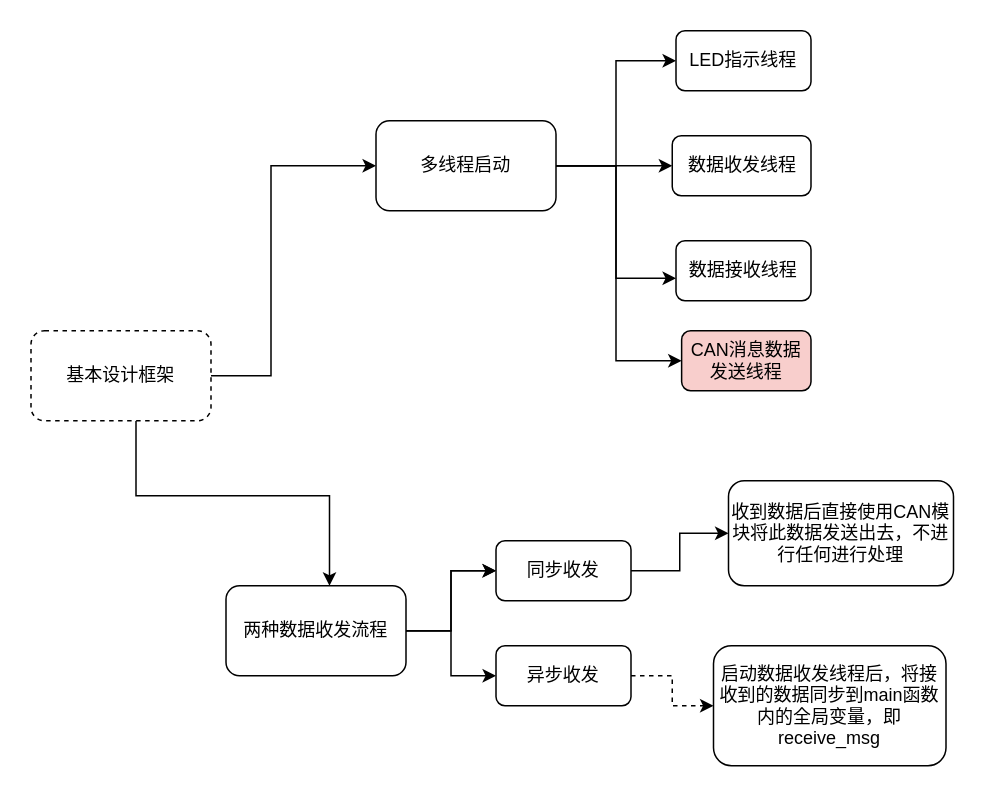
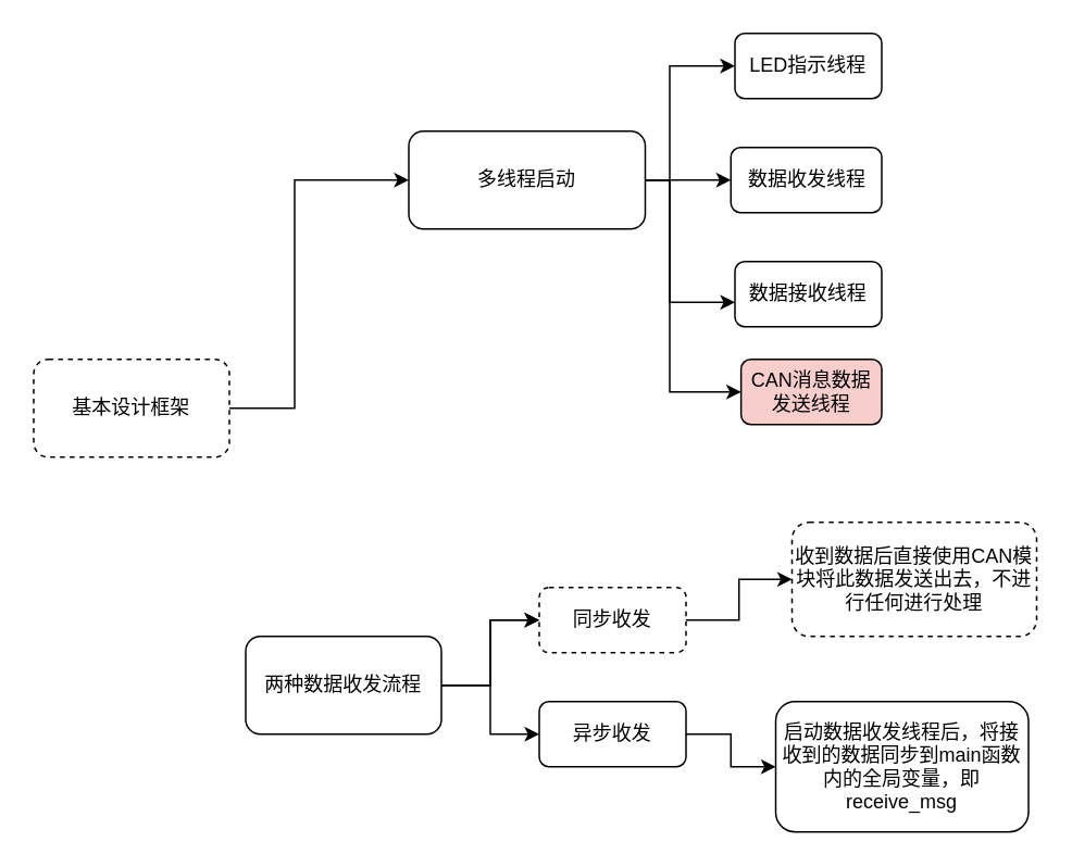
- <mxCell id="19" value="多线程启动" style="rounded=1;whiteSpace=wrap;html=1;" vertex="1" parent="1"><mxGeometry x="250" y="80" width="120" height="60" as="geometry" /></mxCell>
+ <mxCell id="19" value="多线程启动" style="rounded=1;whiteSpace=wrap;html=1;" vertex="1" parent="1"><mxGeometry x="250" y="80" width="145" height="60" as="geometry" /></mxCell>
- <mxCell id="2" value="" style="edgeStyle=orthogonalEdgeStyle;rounded=0;orthogonalLoop=1;jettySize=auto;html=1;" edge="1" parent="1" source="4" target="8"><mxGeometry relative="1" as="geometry"><Array as="points"><mxPoint x="90" y="330" /><mxPoint x="219" y="330" /></Array></mxGeometry></mxCell>
- <mxCell id="13" value="收到数据后直接使用CAN模块将此数据发送出去，不进行任何进行处理" style="whiteSpace=wrap;html=1;rounded=1;" vertex="1" parent="1"><mxGeometry x="485" y="320" width="150" height="70" as="geometry" /></mxCell>
+ <mxCell id="13" value="收到数据后直接使用CAN模块将此数据发送出去，不进行任何进行处理" style="whiteSpace=wrap;html=1;rounded=1;dashed=1;" vertex="1" parent="1"><mxGeometry x="485" y="320" width="150" height="70" as="geometry" /></mxCell>
- <mxCell id="10" value="同步收发" style="whiteSpace=wrap;html=1;rounded=1;" vertex="1" parent="1"><mxGeometry x="330" y="360" width="90" height="40" as="geometry" /></mxCell>
+ <mxCell id="10" value="同步收发" style="whiteSpace=wrap;html=1;rounded=1;dashed=1;" vertex="1" parent="1"><mxGeometry x="330" y="360" width="90" height="40" as="geometry" /></mxCell>
- <mxCell id="11" style="edgeStyle=orthogonalEdgeStyle;rounded=0;orthogonalLoop=1;jettySize=auto;html=1;dashed=1;" edge="1" parent="1" source="12" target="14"><mxGeometry relative="1" as="geometry"><mxPoint x="480" y="475" as="targetPoint" /></mxGeometry></mxCell>
+ <mxCell id="11" style="edgeStyle=orthogonalEdgeStyle;rounded=0;orthogonalLoop=1;jettySize=auto;html=1;" edge="1" parent="1" source="12" target="14"><mxGeometry relative="1" as="geometry"><mxPoint x="480" y="475" as="targetPoint" /></mxGeometry></mxCell>
